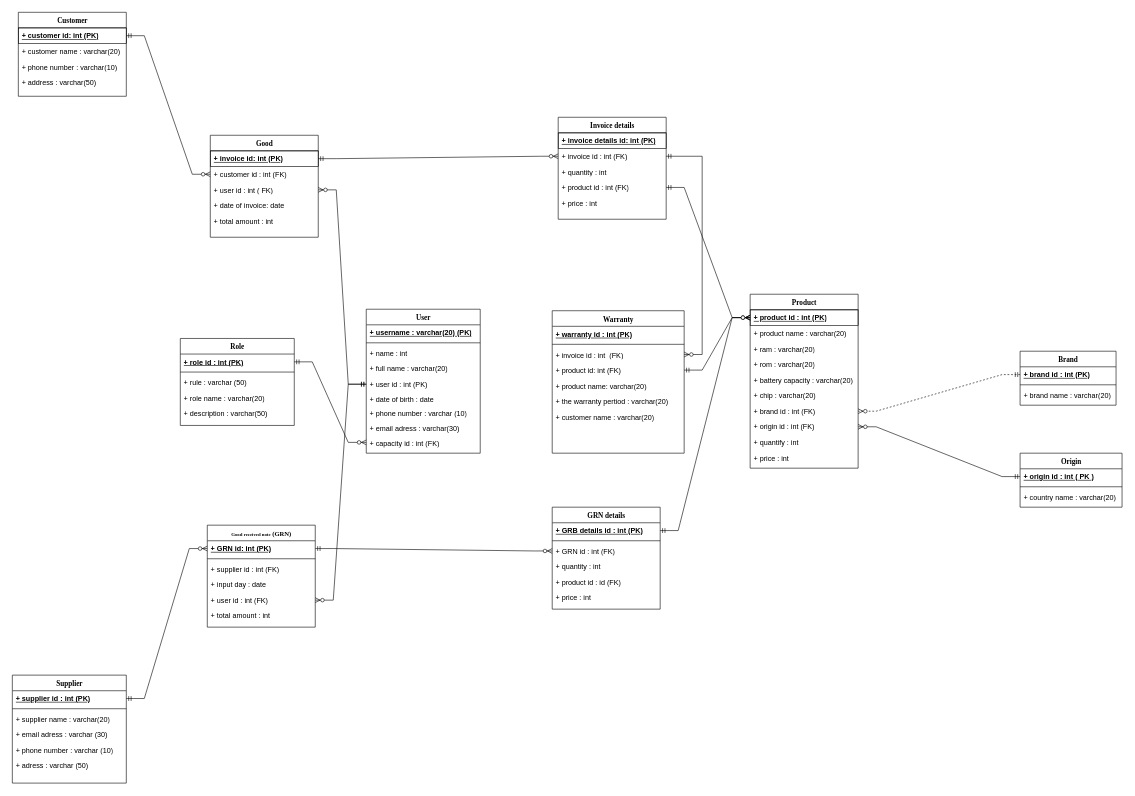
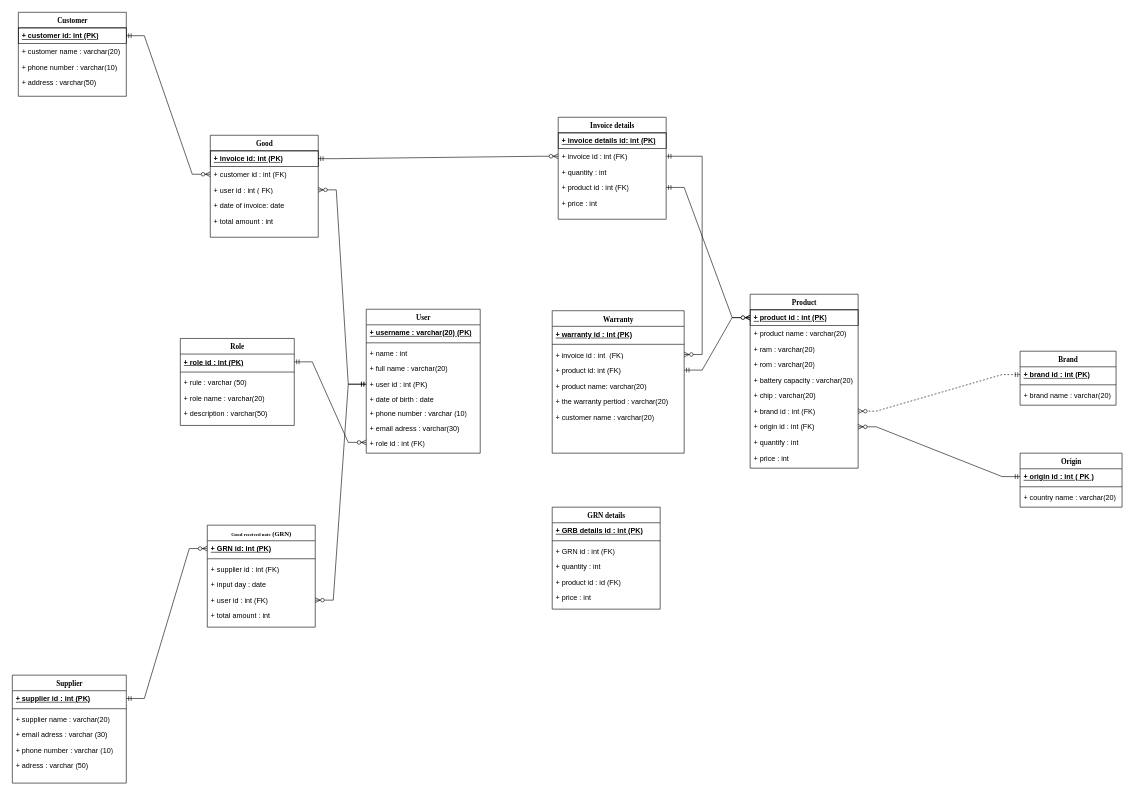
- <mxCell id="87" value="" style="edgeStyle=entityRelationEdgeStyle;fontSize=12;html=1;endArrow=ERzeroToMany;startArrow=ERmandOne;rounded=0;exitX=1;exitY=0.5;exitDx=0;exitDy=0;entryX=0;entryY=0.5;entryDx=0;entryDy=0;" edge="1" parent="1" source="55" target="10"><mxGeometry width="100" height="100" relative="1" as="geometry"><mxPoint x="1110" y="888.5" as="sourcePoint" /><mxPoint x="1230" y="585" as="targetPoint" /></mxGeometry></mxCell>
- <mxCell id="36" value="+ capacity id : int (FK)" style="text;html=1;strokeColor=none;fillColor=none;align=left;verticalAlign=top;spacingLeft=4;spacingRight=4;whiteSpace=wrap;overflow=hidden;rotatable=0;points=[[0,0.5],[1,0.5]];portConstraint=eastwest;" vertex="1" parent="27"><mxGeometry y="210" width="190" height="24" as="geometry" /></mxCell>
+ <mxCell id="36" value="+ role id : int (FK)" style="text;html=1;strokeColor=none;fillColor=none;align=left;verticalAlign=top;spacingLeft=4;spacingRight=4;whiteSpace=wrap;overflow=hidden;rotatable=0;points=[[0,0.5],[1,0.5]];portConstraint=eastwest;" vertex="1" parent="27"><mxGeometry y="210" width="190" height="24" as="geometry" /></mxCell>
- <mxCell id="74" value="" style="edgeStyle=entityRelationEdgeStyle;fontSize=12;html=1;endArrow=ERzeroToMany;startArrow=ERmandOne;rounded=0;exitX=1;exitY=0.5;exitDx=0;exitDy=0;entryX=0;entryY=0.5;entryDx=0;entryDy=0;" edge="1" parent="1" source="21" target="57"><mxGeometry width="100" height="100" relative="1" as="geometry"><mxPoint x="690" y="925" as="sourcePoint" /><mxPoint x="790" y="825" as="targetPoint" /></mxGeometry></mxCell>
